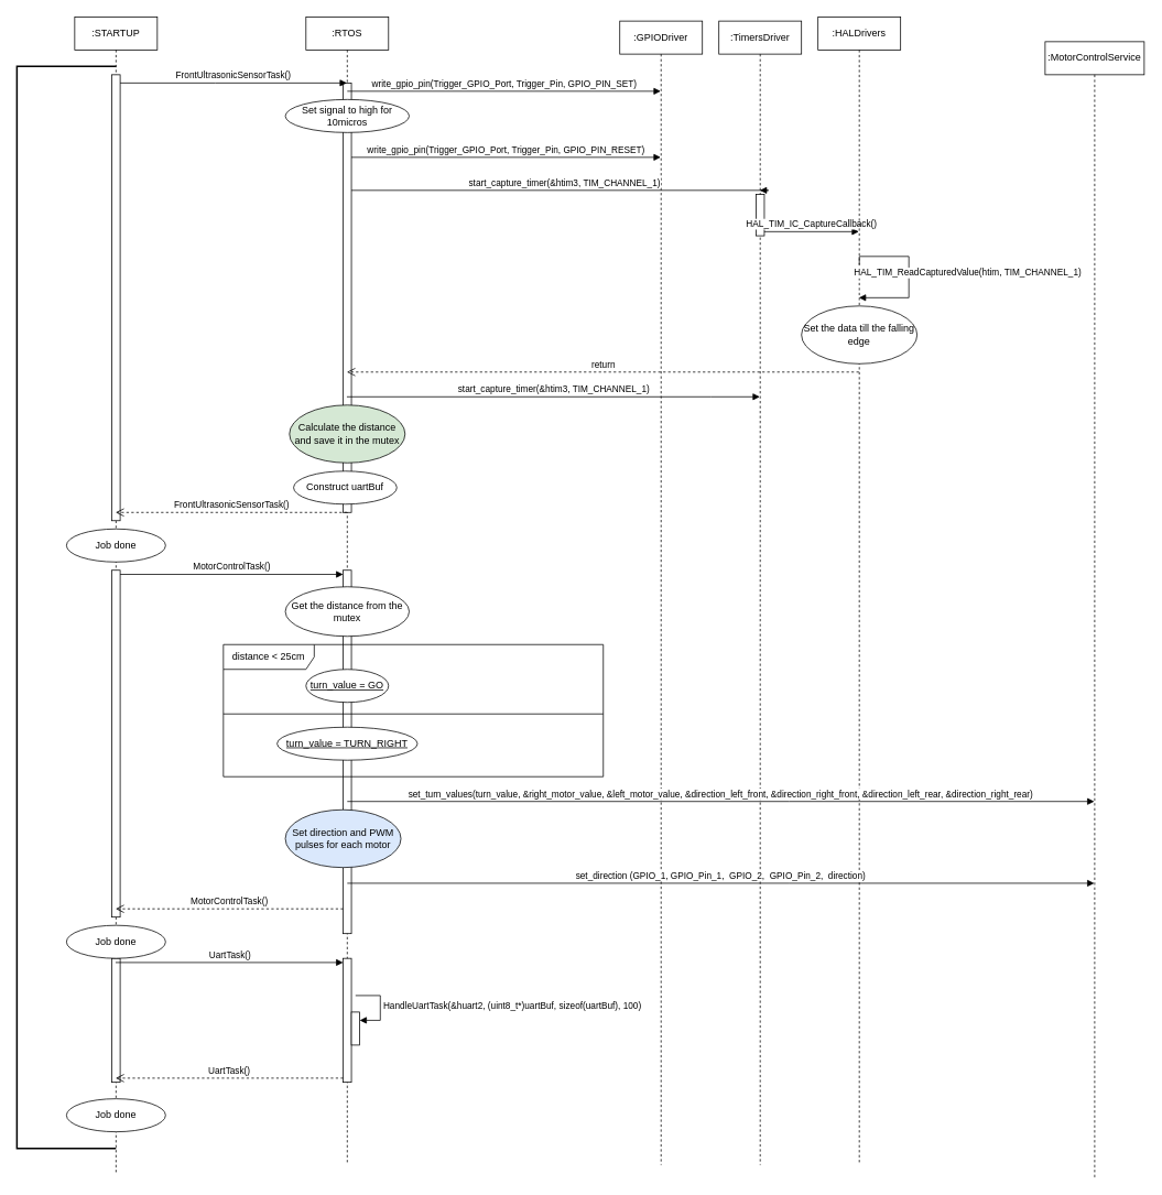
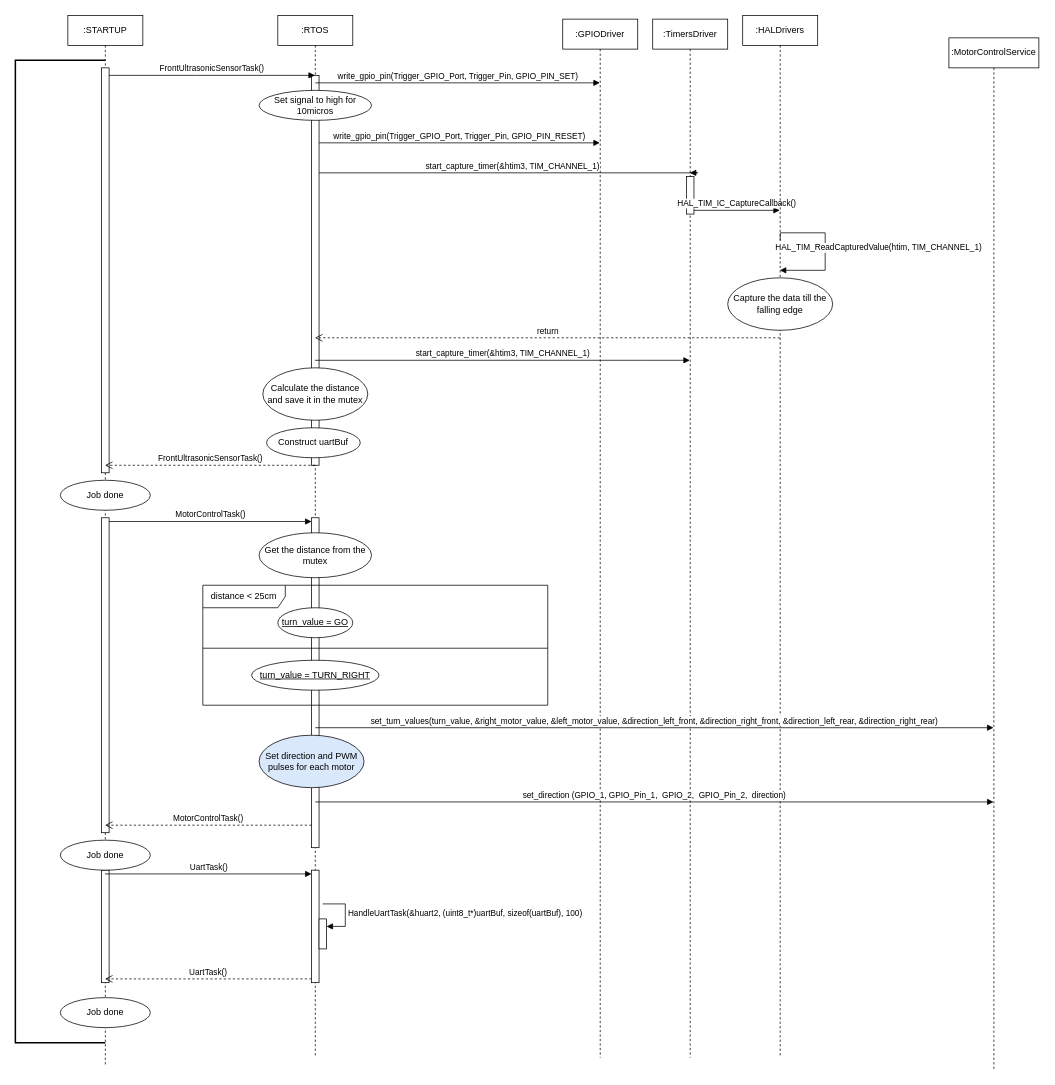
- <mxCell id="23" value="Set the data till the falling edge" style="ellipse;whiteSpace=wrap;html=1;" vertex="1" parent="1"><mxGeometry x="970" y="370" width="140" height="70" as="geometry" /></mxCell>
+ <mxCell id="23" value="Capture the data till the falling edge" style="ellipse;whiteSpace=wrap;html=1;" vertex="1" parent="1"><mxGeometry x="970" y="370" width="140" height="70" as="geometry" /></mxCell>
- <mxCell id="26" value="Calculate the distance and save it in the mutex" style="ellipse;whiteSpace=wrap;html=1;fillColor=#d5e8d4;" vertex="1" parent="1"><mxGeometry x="350" y="490" width="140" height="70" as="geometry" /></mxCell>
+ <mxCell id="26" value="Calculate the distance and save it in the mutex" style="ellipse;whiteSpace=wrap;html=1;" vertex="1" parent="1"><mxGeometry x="350" y="490" width="140" height="70" as="geometry" /></mxCell>
